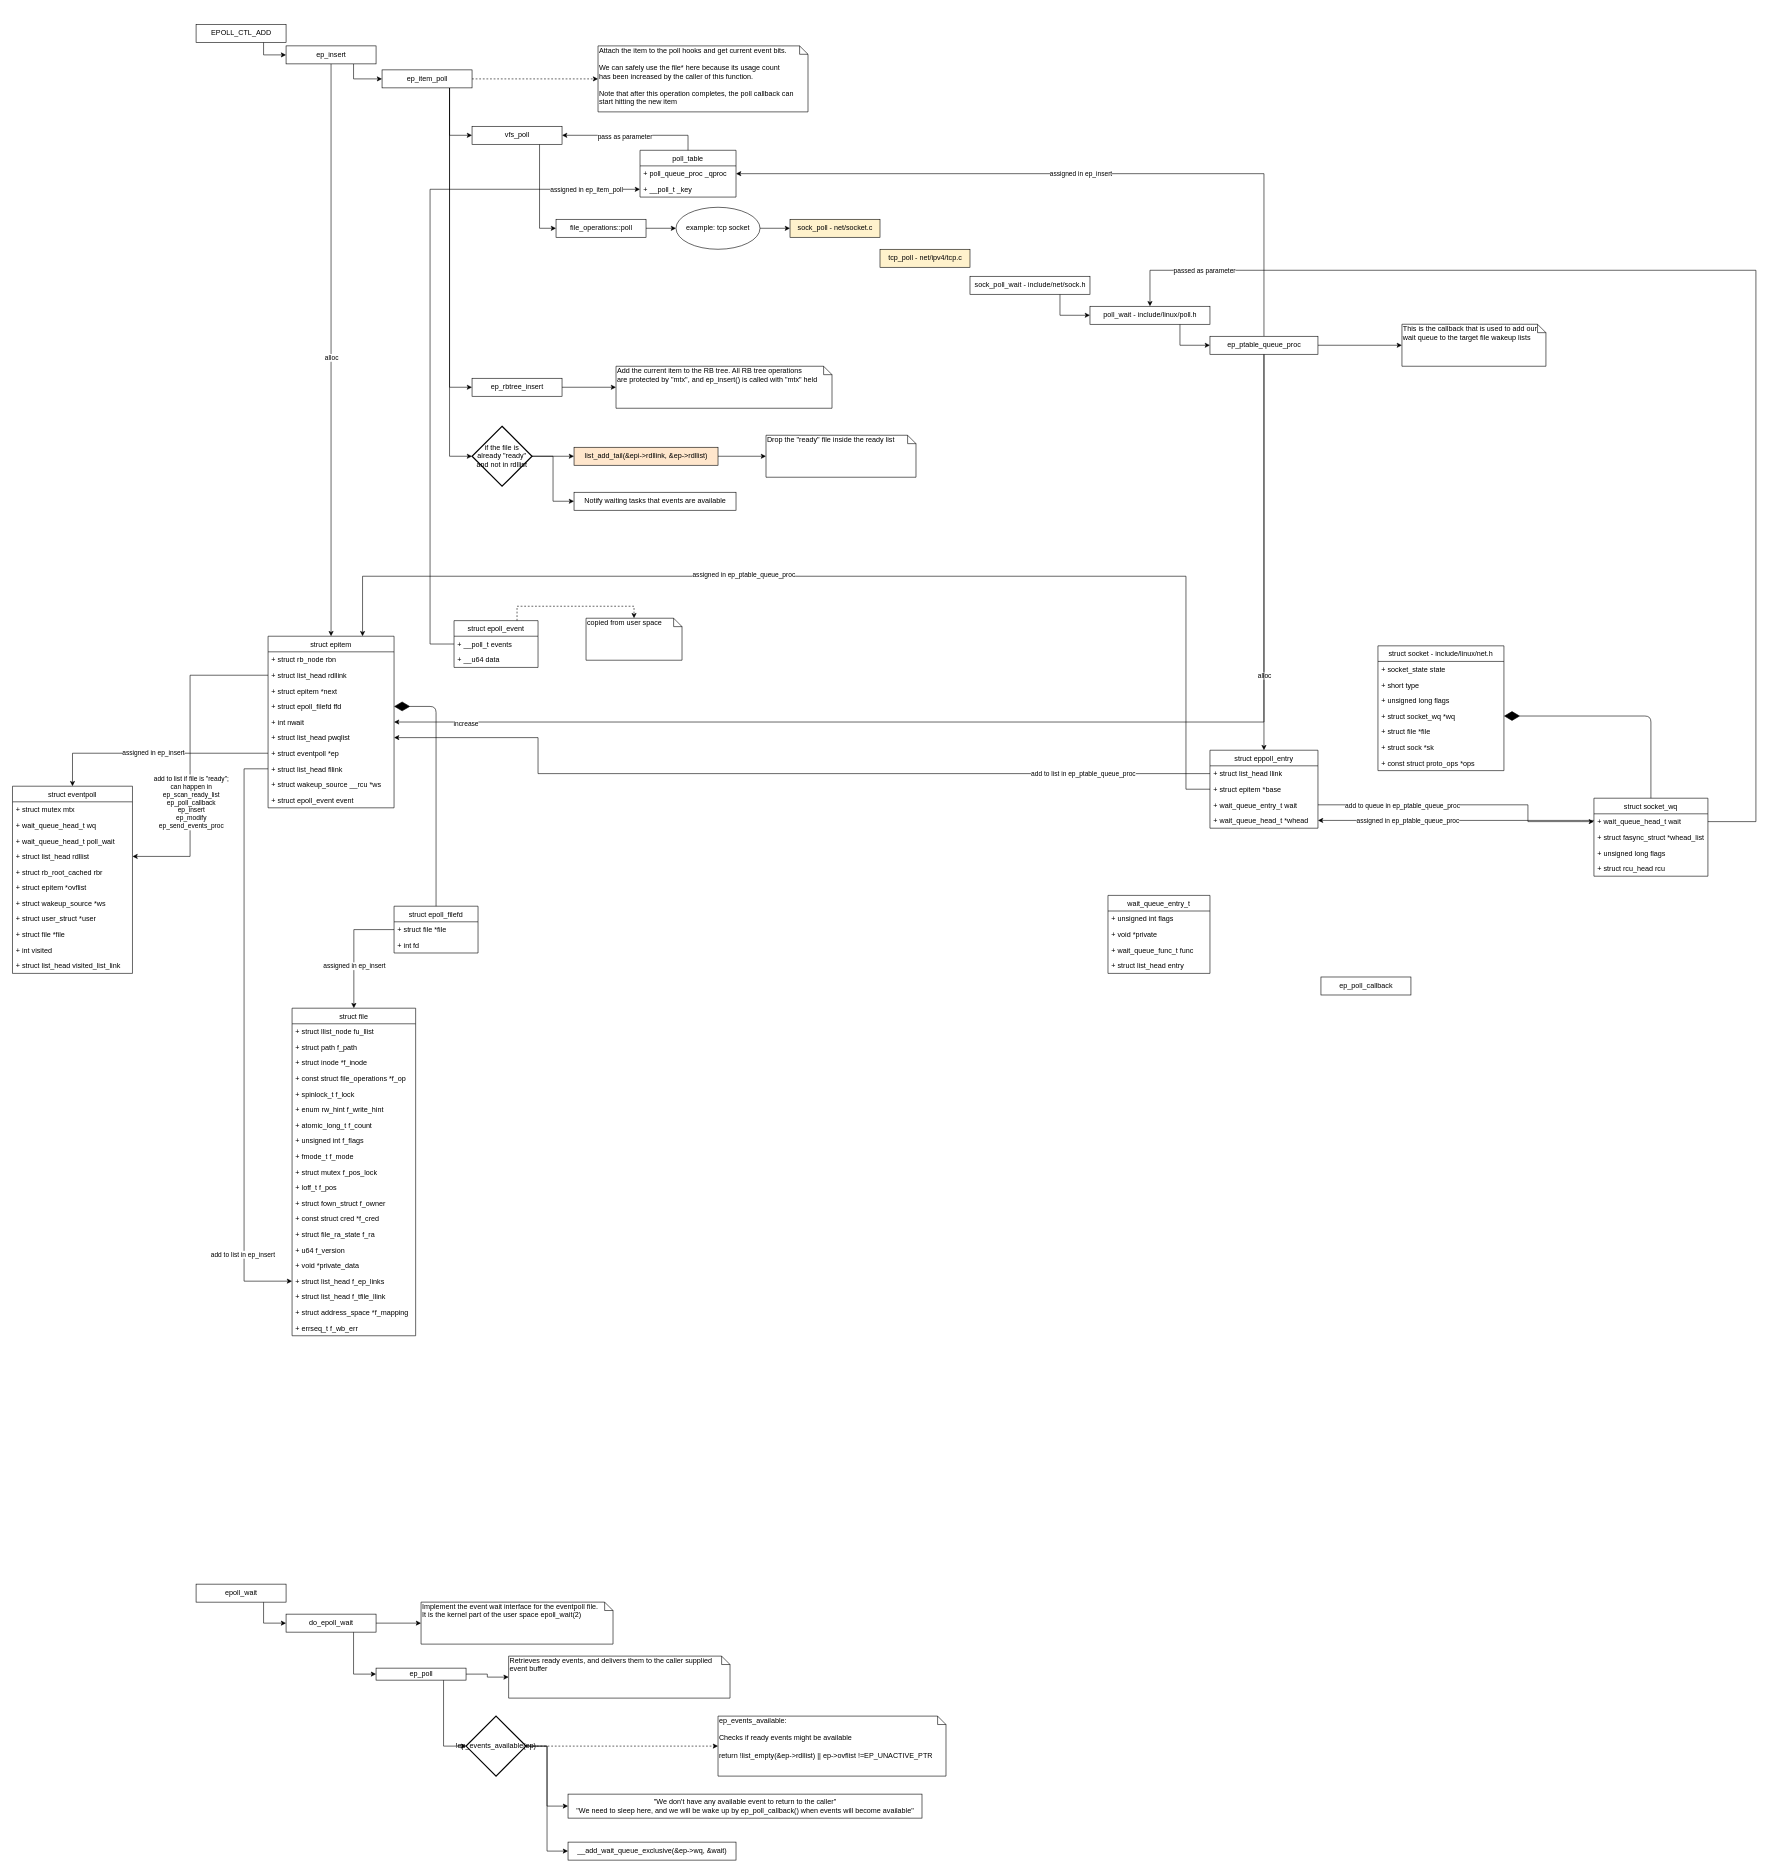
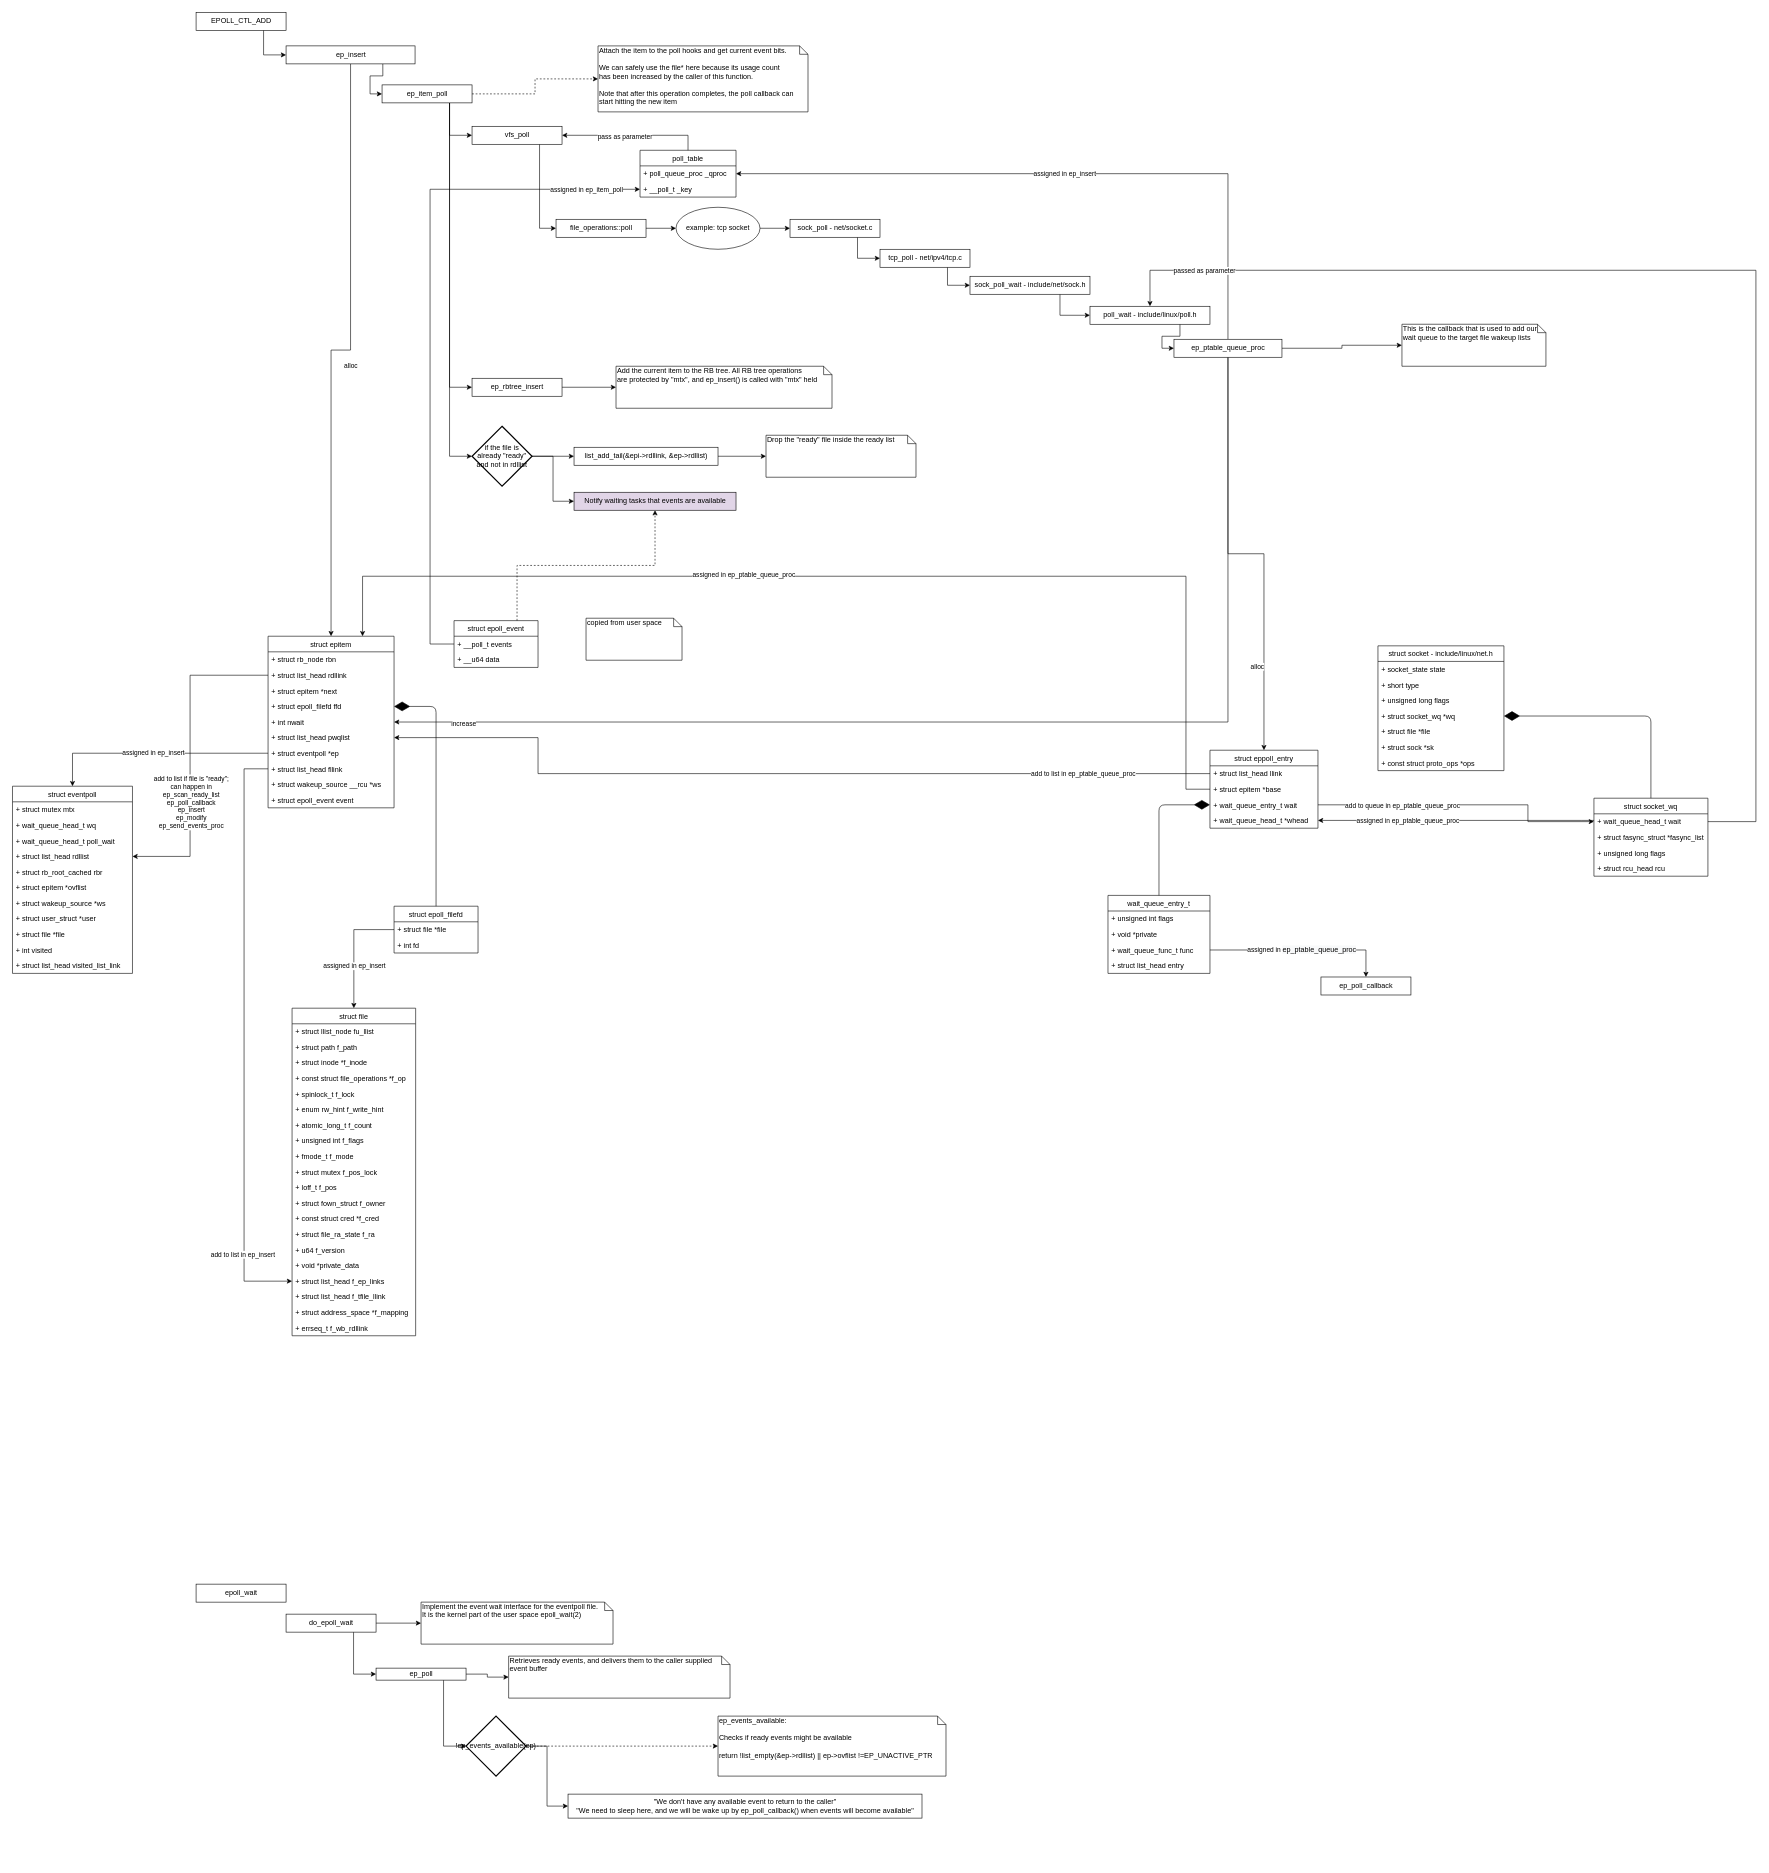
- <mxCell id="20" value="EPOLL_CTL_ADD" style="html=1;" vertex="1" parent="1"><mxGeometry x="326" y="40" width="150" height="30" as="geometry" /></mxCell>
+ <mxCell id="20" value="EPOLL_CTL_ADD" style="html=1;" vertex="1" parent="1"><mxGeometry x="326" y="20" width="150" height="30" as="geometry" /></mxCell>
- <mxCell id="18" value="ep_insert" style="html=1;" vertex="1" parent="1"><mxGeometry x="476" y="76" width="150" height="30" as="geometry" /></mxCell>
+ <mxCell id="18" value="ep_insert" style="html=1;" vertex="1" parent="1"><mxGeometry x="476" y="76" width="215" height="30" as="geometry" /></mxCell>
- <mxCell id="75" value="ep_item_poll" style="html=1;" vertex="1" parent="1"><mxGeometry x="636" y="116" width="150" height="30" as="geometry" /></mxCell>
+ <mxCell id="75" value="ep_item_poll" style="html=1;" vertex="1" parent="1"><mxGeometry x="636" y="141" width="150" height="30" as="geometry" /></mxCell>
- <mxCell id="88" value="sock_poll - net/socket.c" style="html=1;fillColor=#fff2cc;" vertex="1" parent="1"><mxGeometry x="1316" y="365" width="150" height="30" as="geometry" /></mxCell>
+ <mxCell id="88" value="sock_poll - net/socket.c" style="html=1;" vertex="1" parent="1"><mxGeometry x="1316" y="365" width="150" height="30" as="geometry" /></mxCell>
+ <mxCell id="87" style="edgeStyle=orthogonalEdgeStyle;rounded=0;orthogonalLoop=1;jettySize=auto;html=1;exitX=0.75;exitY=1;exitDx=0;exitDy=0;entryX=0;entryY=0.5;entryDx=0;entryDy=0;" edge="1" parent="1" source="88" target="95"><mxGeometry relative="1" as="geometry" /></mxCell>
- <mxCell id="95" value="tcp_poll - net/ipv4/tcp.c" style="html=1;fillColor=#fff2cc;" vertex="1" parent="1"><mxGeometry x="1466" y="415" width="150" height="30" as="geometry" /></mxCell>
+ <mxCell id="95" value="tcp_poll - net/ipv4/tcp.c" style="html=1;" vertex="1" parent="1"><mxGeometry x="1466" y="415" width="150" height="30" as="geometry" /></mxCell>
+ <mxCell id="94" style="edgeStyle=orthogonalEdgeStyle;rounded=0;orthogonalLoop=1;jettySize=auto;html=1;exitX=0.75;exitY=1;exitDx=0;exitDy=0;entryX=0;entryY=0.5;entryDx=0;entryDy=0;" edge="1" parent="1" source="95" target="97"><mxGeometry relative="1" as="geometry" /></mxCell>
- <mxCell id="70" value="ep_ptable_queue_proc" style="html=1;" vertex="1" parent="1"><mxGeometry x="2016" y="560" width="180" height="30" as="geometry" /></mxCell>
+ <mxCell id="70" value="ep_ptable_queue_proc" style="html=1;" vertex="1" parent="1"><mxGeometry x="1956" y="565" width="180" height="30" as="geometry" /></mxCell>
- <mxCell id="145" value="list_add_tail(&amp;amp;epi-&amp;gt;rdllink, &amp;amp;ep-&amp;gt;rdllist)" style="html=1;fillColor=#ffe6cc;" vertex="1" parent="1"><mxGeometry x="956" y="745" width="240" height="30" as="geometry" /></mxCell>
+ <mxCell id="145" value="list_add_tail(&amp;amp;epi-&amp;gt;rdllink, &amp;amp;ep-&amp;gt;rdllist)" style="html=1;" vertex="1" parent="1"><mxGeometry x="956" y="745" width="240" height="30" as="geometry" /></mxCell>
- <mxCell id="146" value="Notify waiting tasks that events are available" style="html=1;" vertex="1" parent="1"><mxGeometry x="956" y="820" width="270" height="30" as="geometry" /></mxCell>
+ <mxCell id="146" value="Notify waiting tasks that events are available" style="html=1;fillColor=#e1d5e7;" vertex="1" parent="1"><mxGeometry x="956" y="820" width="270" height="30" as="geometry" /></mxCell>
- <mxCell id="81" style="edgeStyle=orthogonalEdgeStyle;rounded=0;orthogonalLoop=1;jettySize=auto;html=1;exitX=0.75;exitY=0;exitDx=0;exitDy=0;entryX=0.5;entryY=0;entryDx=0;entryDy=0;entryPerimeter=0;dashed=1;" edge="1" parent="1" source="89" target="82"><mxGeometry relative="1" as="geometry" /></mxCell>
+ <mxCell id="81" style="edgeStyle=orthogonalEdgeStyle;rounded=0;orthogonalLoop=1;jettySize=auto;html=1;exitX=0.75;exitY=0;exitDx=0;exitDy=0;dashed=1;" edge="1" parent="1" source="89" target="146"><mxGeometry relative="1" as="geometry" /></mxCell>
+ <mxCell id="22" value="" style="endArrow=diamondThin;endFill=1;endSize=24;html=1;entryX=0;entryY=0.5;entryDx=0;entryDy=0;exitX=0.5;exitY=0;exitDx=0;exitDy=0;" edge="1" parent="1" source="125" target="118"><mxGeometry width="160" relative="1" as="geometry"><mxPoint x="2266" y="1440" as="sourcePoint" /><mxPoint x="2126" y="1320" as="targetPoint" /><Array as="points"><mxPoint x="1931" y="1341" /></Array></mxGeometry></mxCell>
- <mxCell id="122" value="+ struct fasync_struct&#09;*whead_list" style="text;strokeColor=none;fillColor=none;align=left;verticalAlign=top;spacingLeft=4;spacingRight=4;overflow=hidden;rotatable=0;points=[[0,0.5],[1,0.5]];portConstraint=eastwest;" vertex="1" parent="120"><mxGeometry y="52" width="190" height="26" as="geometry" /></mxCell>
+ <mxCell id="122" value="+ struct fasync_struct&#09;*fasync_list" style="text;strokeColor=none;fillColor=none;align=left;verticalAlign=top;spacingLeft=4;spacingRight=4;overflow=hidden;rotatable=0;points=[[0,0.5],[1,0.5]];portConstraint=eastwest;" vertex="1" parent="120"><mxGeometry y="52" width="190" height="26" as="geometry" /></mxCell>
+ <mxCell id="14" value="assigned in&amp;nbsp;&lt;span style=&quot;font-size: 12px ; background-color: rgb(248 , 249 , 250)&quot;&gt;ep_ptable_queue_proc&lt;/span&gt;" style="edgeStyle=orthogonalEdgeStyle;rounded=0;orthogonalLoop=1;jettySize=auto;html=1;" edge="1" parent="1" source="128" target="13"><mxGeometry relative="1" as="geometry" /></mxCell>
- <mxCell id="63" value="+ errseq_t&#09;&#09;f_wb_err" style="text;strokeColor=none;fillColor=none;align=left;verticalAlign=top;spacingLeft=4;spacingRight=4;overflow=hidden;rotatable=0;points=[[0,0.5],[1,0.5]];portConstraint=eastwest;" vertex="1" parent="43"><mxGeometry y="520" width="206" height="26" as="geometry" /></mxCell>
+ <mxCell id="63" value="+ errseq_t&#09;&#09;f_wb_rdllink" style="text;strokeColor=none;fillColor=none;align=left;verticalAlign=top;spacingLeft=4;spacingRight=4;overflow=hidden;rotatable=0;points=[[0,0.5],[1,0.5]];portConstraint=eastwest;" vertex="1" parent="43"><mxGeometry y="520" width="206" height="26" as="geometry" /></mxCell>
- <mxCell id="150" style="edgeStyle=orthogonalEdgeStyle;rounded=0;orthogonalLoop=1;jettySize=auto;html=1;exitX=0.75;exitY=1;exitDx=0;exitDy=0;entryX=0;entryY=0.5;entryDx=0;entryDy=0;" edge="1" parent="1" source="151" target="154"><mxGeometry relative="1" as="geometry" /></mxCell>
- <mxCell id="163" style="edgeStyle=orthogonalEdgeStyle;rounded=0;orthogonalLoop=1;jettySize=auto;html=1;exitX=1;exitY=0.5;exitDx=0;exitDy=0;exitPerimeter=0;entryX=0;entryY=0.5;entryDx=0;entryDy=0;" edge="1" parent="1" source="164" target="158"><mxGeometry relative="1" as="geometry" /></mxCell>
- <mxCell id="158" value="__add_wait_queue_exclusive(&amp;amp;ep-&amp;gt;wq, &amp;amp;wait)" style="html=1;" vertex="1" parent="1"><mxGeometry x="946" y="3070" width="280" height="30" as="geometry" /></mxCell>
